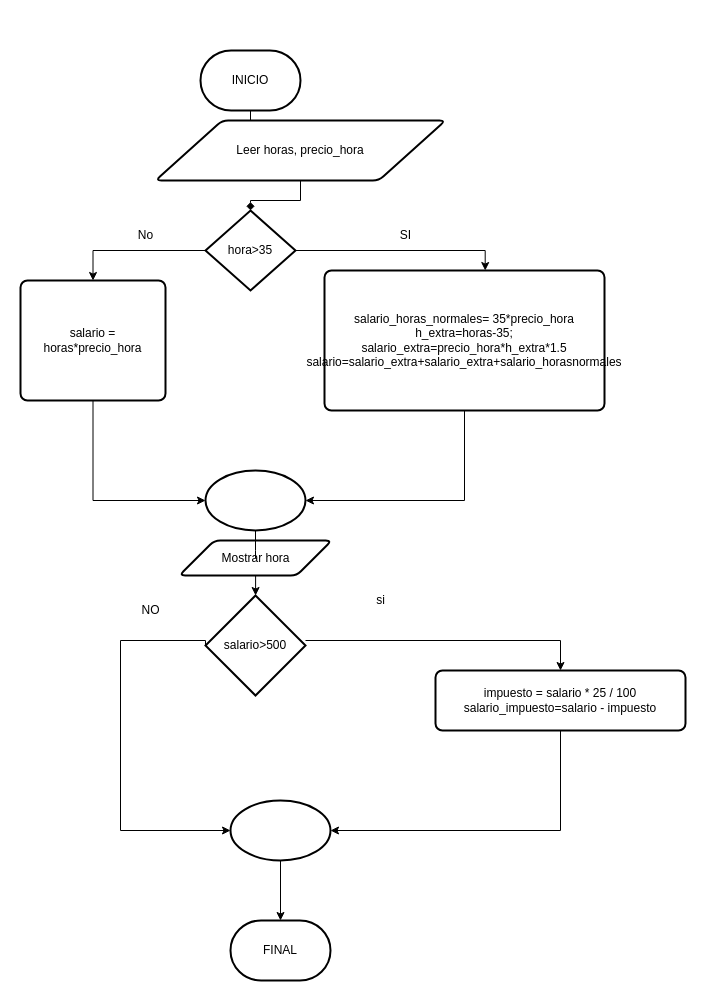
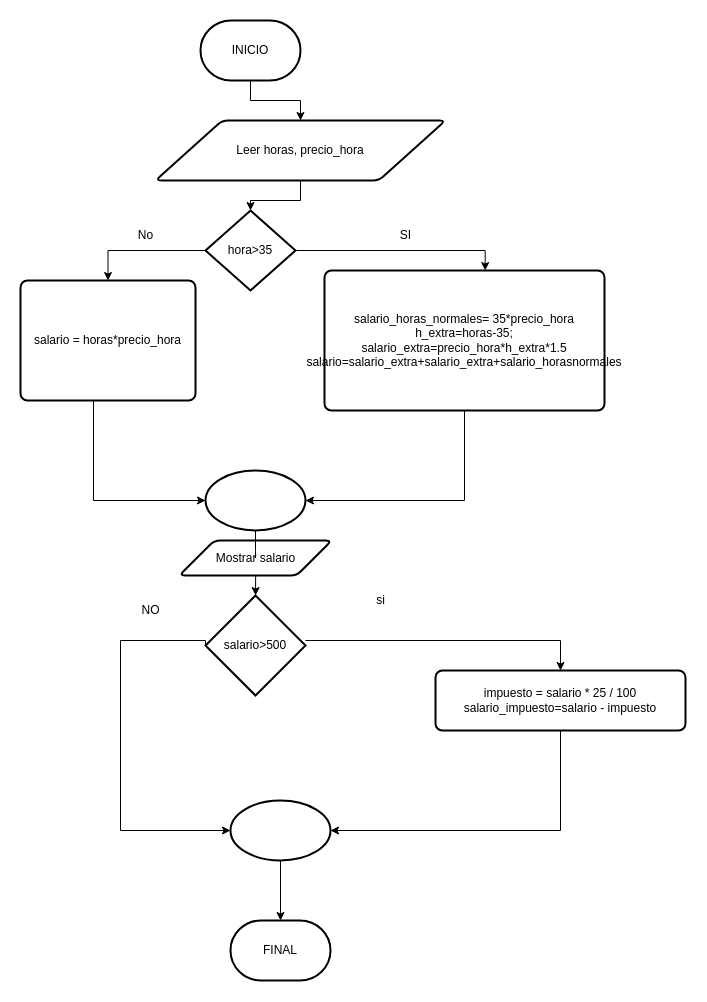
- <mxCell id="3" value="INICIO" style="strokeWidth=2;html=1;shape=mxgraph.flowchart.terminator;whiteSpace=wrap;" parent="1" vertex="1"><mxGeometry x="200" y="50" width="100" height="60" as="geometry" /></mxCell>
+ <mxCell id="3" value="INICIO" style="strokeWidth=2;html=1;shape=mxgraph.flowchart.terminator;whiteSpace=wrap;" parent="1" vertex="1"><mxGeometry x="200" y="20" width="100" height="60" as="geometry" /></mxCell>
- <mxCell id="5" style="edgeStyle=orthogonalEdgeStyle;rounded=0;orthogonalLoop=1;jettySize=auto;html=1;endArrow=diamond;" parent="1" source="6" target="9" edge="1"><mxGeometry relative="1" as="geometry" /></mxCell>
+ <mxCell id="5" style="edgeStyle=orthogonalEdgeStyle;rounded=0;orthogonalLoop=1;jettySize=auto;html=1;" parent="1" source="6" target="9" edge="1"><mxGeometry relative="1" as="geometry" /></mxCell>
- <mxCell id="11" value="salario = horas*precio_hora" style="rounded=1;whiteSpace=wrap;html=1;absoluteArcSize=1;arcSize=14;strokeWidth=2;" parent="1" vertex="1"><mxGeometry x="20" y="280" width="145" height="120" as="geometry" /></mxCell>
+ <mxCell id="11" value="salario = horas*precio_hora" style="rounded=1;whiteSpace=wrap;html=1;absoluteArcSize=1;arcSize=14;strokeWidth=2;" parent="1" vertex="1"><mxGeometry x="20" y="280" width="175" height="120" as="geometry" /></mxCell>
- <mxCell id="27" value="Mostrar hora&lt;br&gt;" style="shape=parallelogram;html=1;strokeWidth=2;perimeter=parallelogramPerimeter;whiteSpace=wrap;rounded=1;arcSize=12;size=0.23;" vertex="1" parent="1"><mxGeometry x="178.75" y="540" width="152.5" height="35" as="geometry" /></mxCell>
+ <mxCell id="27" value="Mostrar salario&lt;br&gt;" style="shape=parallelogram;html=1;strokeWidth=2;perimeter=parallelogramPerimeter;whiteSpace=wrap;rounded=1;arcSize=12;size=0.23;" vertex="1" parent="1"><mxGeometry x="178.75" y="540" width="152.5" height="35" as="geometry" /></mxCell>
